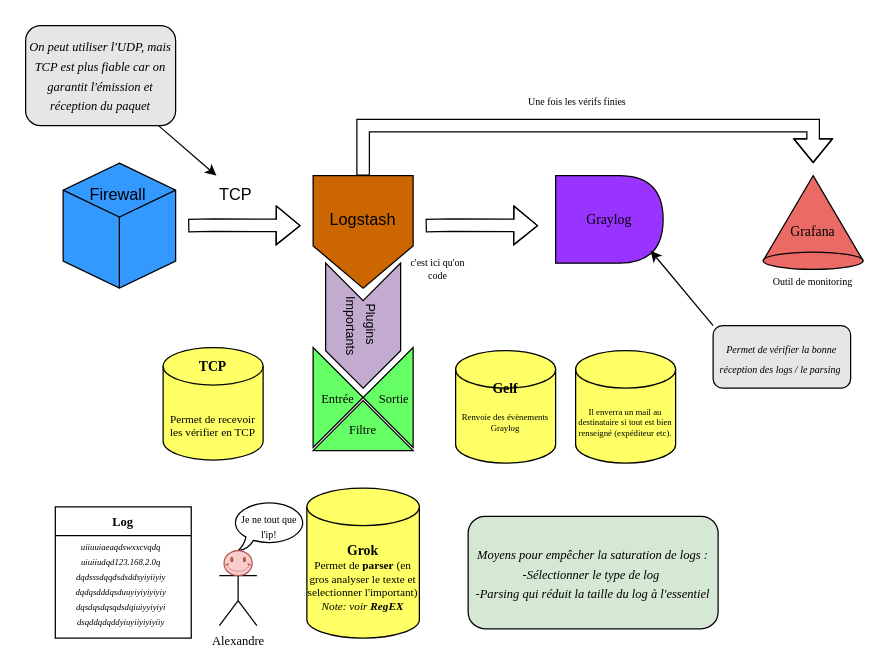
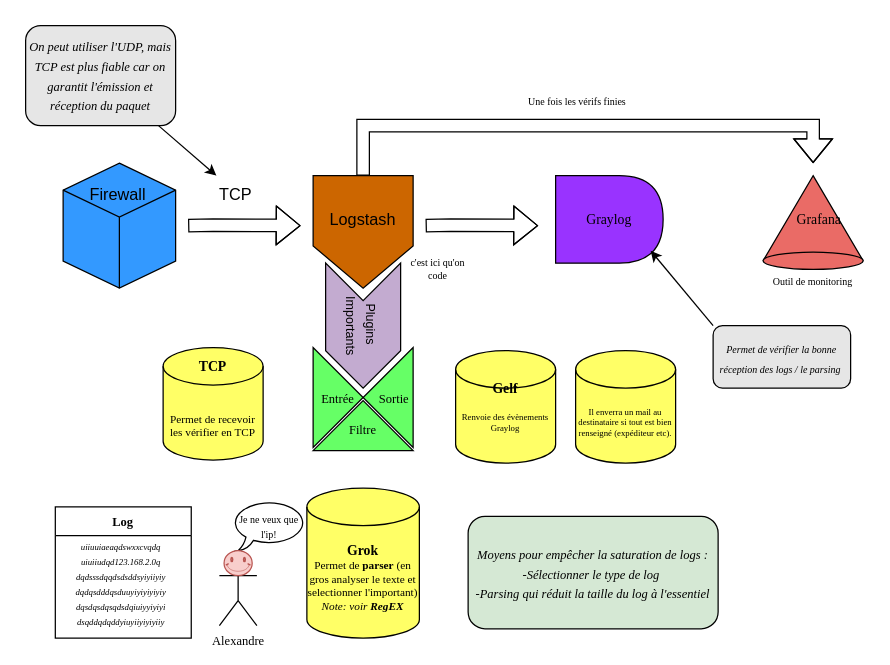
- <mxCell id="35" value="&lt;span style=&quot;font-size: 11px&quot;&gt;Grafana&lt;/span&gt;" style="text;html=1;strokeColor=none;fillColor=none;align=center;verticalAlign=middle;whiteSpace=wrap;rounded=0;fontFamily=Verdana;fontSize=8;fontColor=#000000;" vertex="1" parent="1"><mxGeometry x="620" y="170" width="60" height="30" as="geometry" /></mxCell>
+ <mxCell id="35" value="&lt;span style=&quot;font-size: 11px&quot;&gt;Grafana&lt;/span&gt;" style="text;html=1;strokeColor=none;fillColor=none;align=center;verticalAlign=middle;whiteSpace=wrap;rounded=0;fontFamily=Verdana;fontSize=8;fontColor=#000000;" vertex="1" parent="1"><mxGeometry x="625" y="160" width="60" height="30" as="geometry" /></mxCell>
- <mxCell id="17" value="&lt;font style=&quot;font-size: 8px&quot;&gt;Je ne tout que l'ip!&lt;/font&gt;" style="whiteSpace=wrap;html=1;shape=mxgraph.basic.oval_callout;fontFamily=Verdana;fontSize=10;" vertex="1" parent="1"><mxGeometry x="185" y="400" width="60" height="40" as="geometry" /></mxCell>
+ <mxCell id="17" value="&lt;font style=&quot;font-size: 8px&quot;&gt;Je ne veux que l'ip!&lt;/font&gt;" style="whiteSpace=wrap;html=1;shape=mxgraph.basic.oval_callout;fontFamily=Verdana;fontSize=10;" vertex="1" parent="1"><mxGeometry x="185" y="400" width="60" height="40" as="geometry" /></mxCell>
